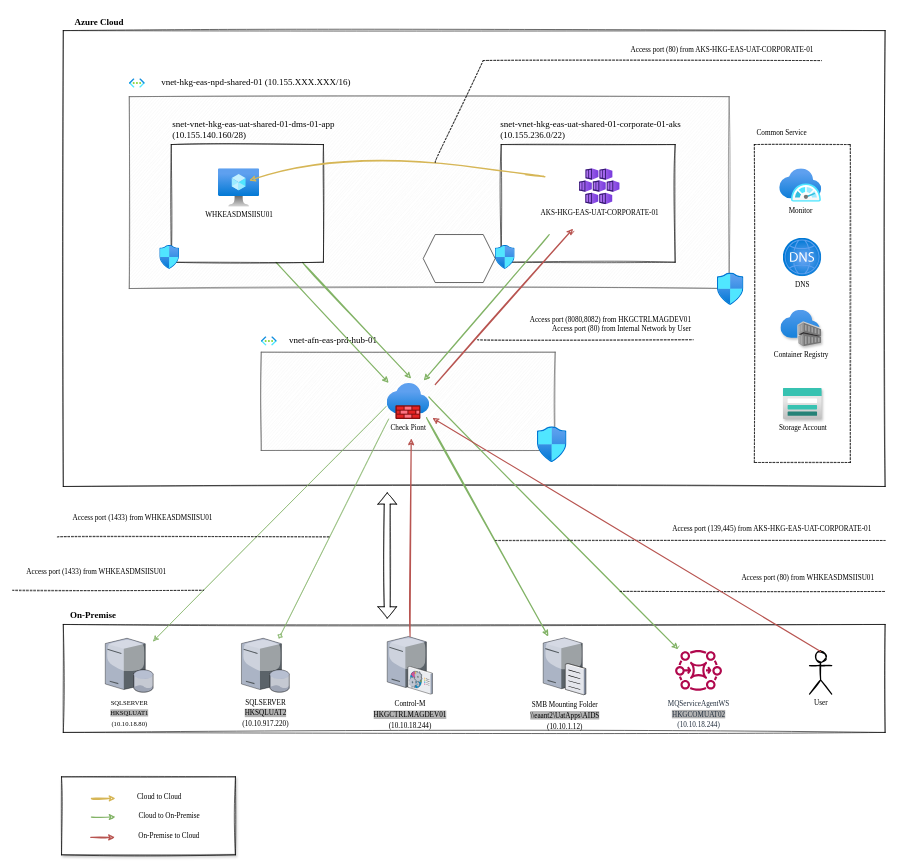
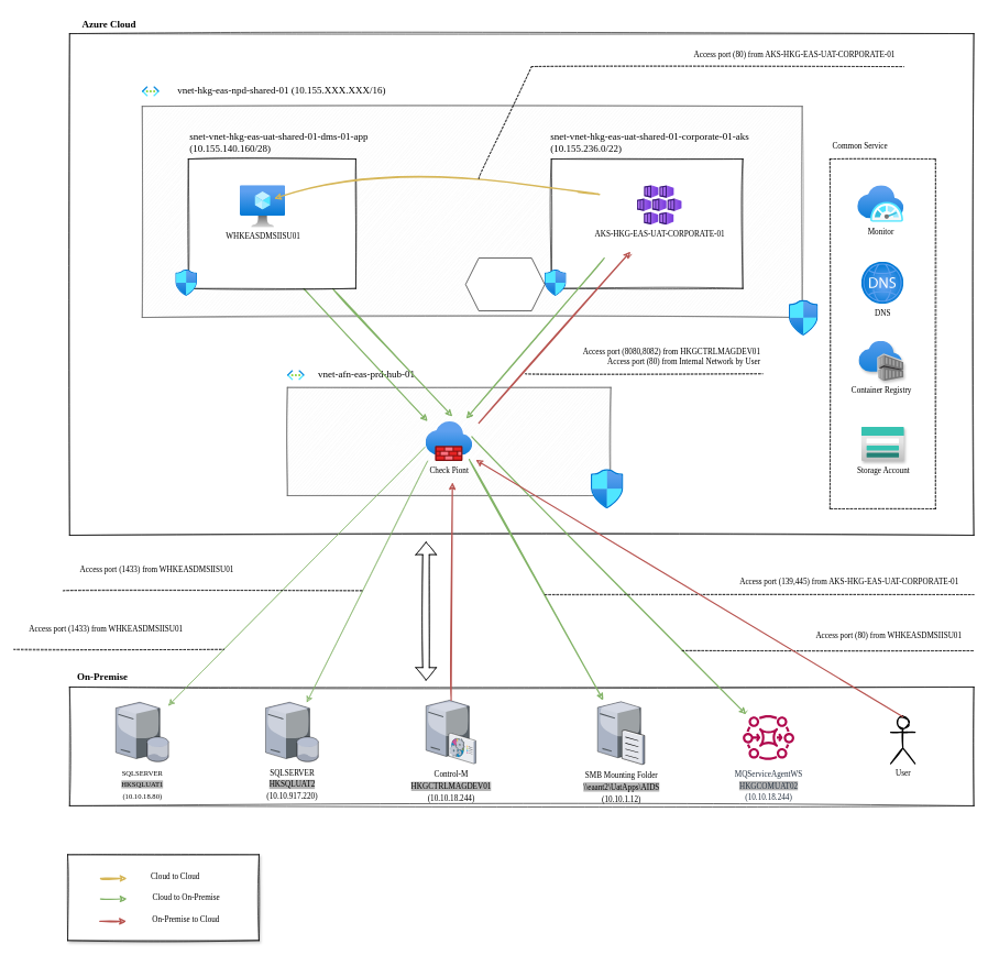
- <mxCell id="17" value="" style="endArrow=diamond;html=1;sketch=1;fontFamily=Comic Sans MS;fontSize=15;curved=1;exitX=0.041;exitY=0.989;exitDx=0;exitDy=0;exitPerimeter=0;fillColor=#d5e8d4;strokeColor=#82b366;" parent="1" source="7" target="13" edge="1"><mxGeometry width="50" height="50" relative="1" as="geometry"><mxPoint x="345" y="740" as="sourcePoint" /><mxPoint x="395" y="690" as="targetPoint" /></mxGeometry></mxCell>
+ <mxCell id="17" value="" style="endArrow=classic;html=1;sketch=1;fontFamily=Comic Sans MS;fontSize=15;curved=1;exitX=0.041;exitY=0.989;exitDx=0;exitDy=0;exitPerimeter=0;fillColor=#d5e8d4;strokeColor=#82b366;" parent="1" source="7" target="13" edge="1"><mxGeometry width="50" height="50" relative="1" as="geometry"><mxPoint x="345" y="740" as="sourcePoint" /><mxPoint x="395" y="690" as="targetPoint" /></mxGeometry></mxCell>
